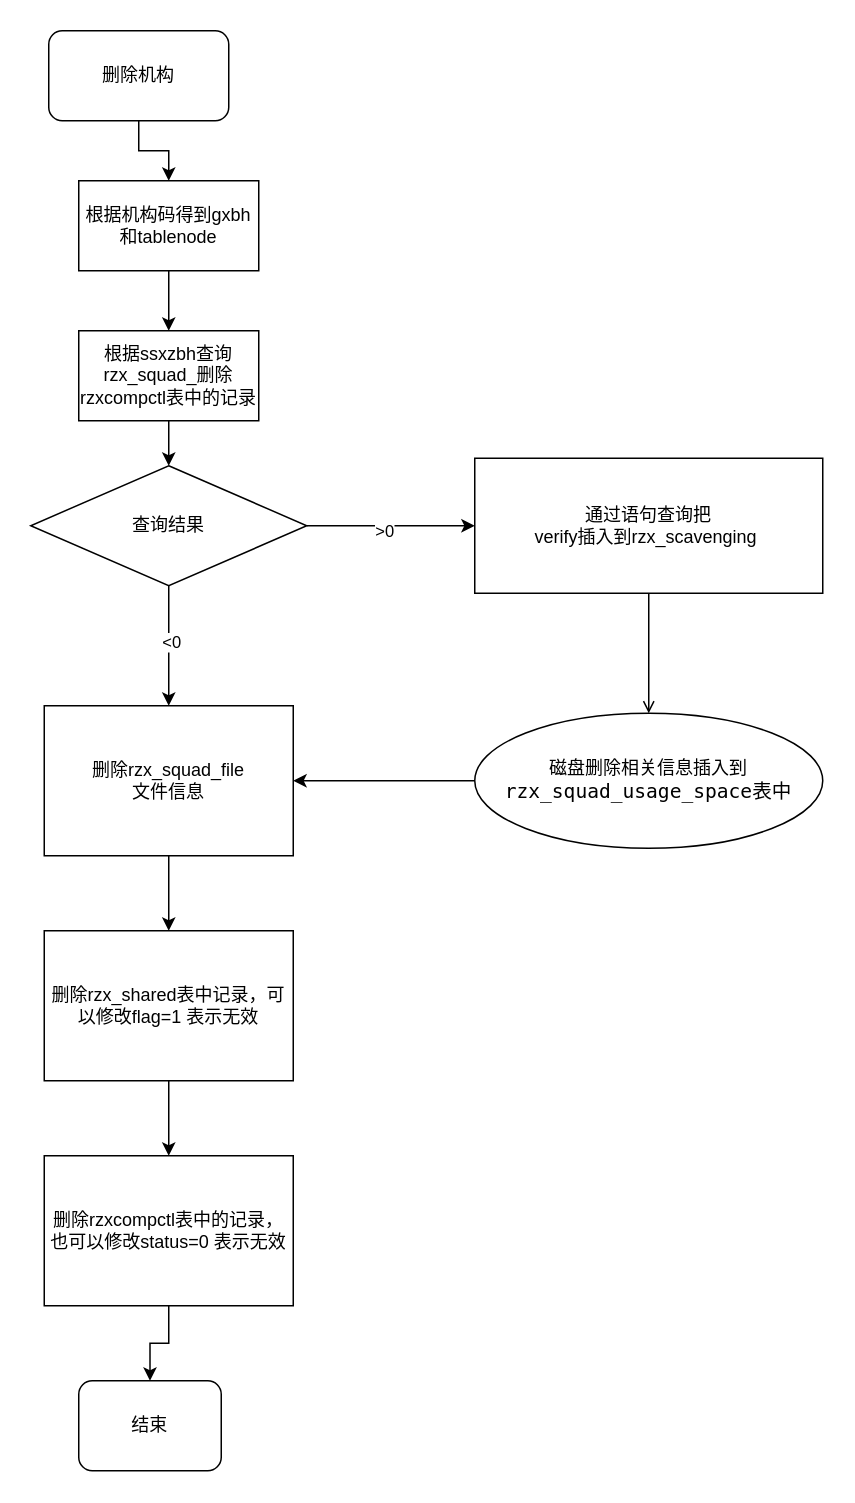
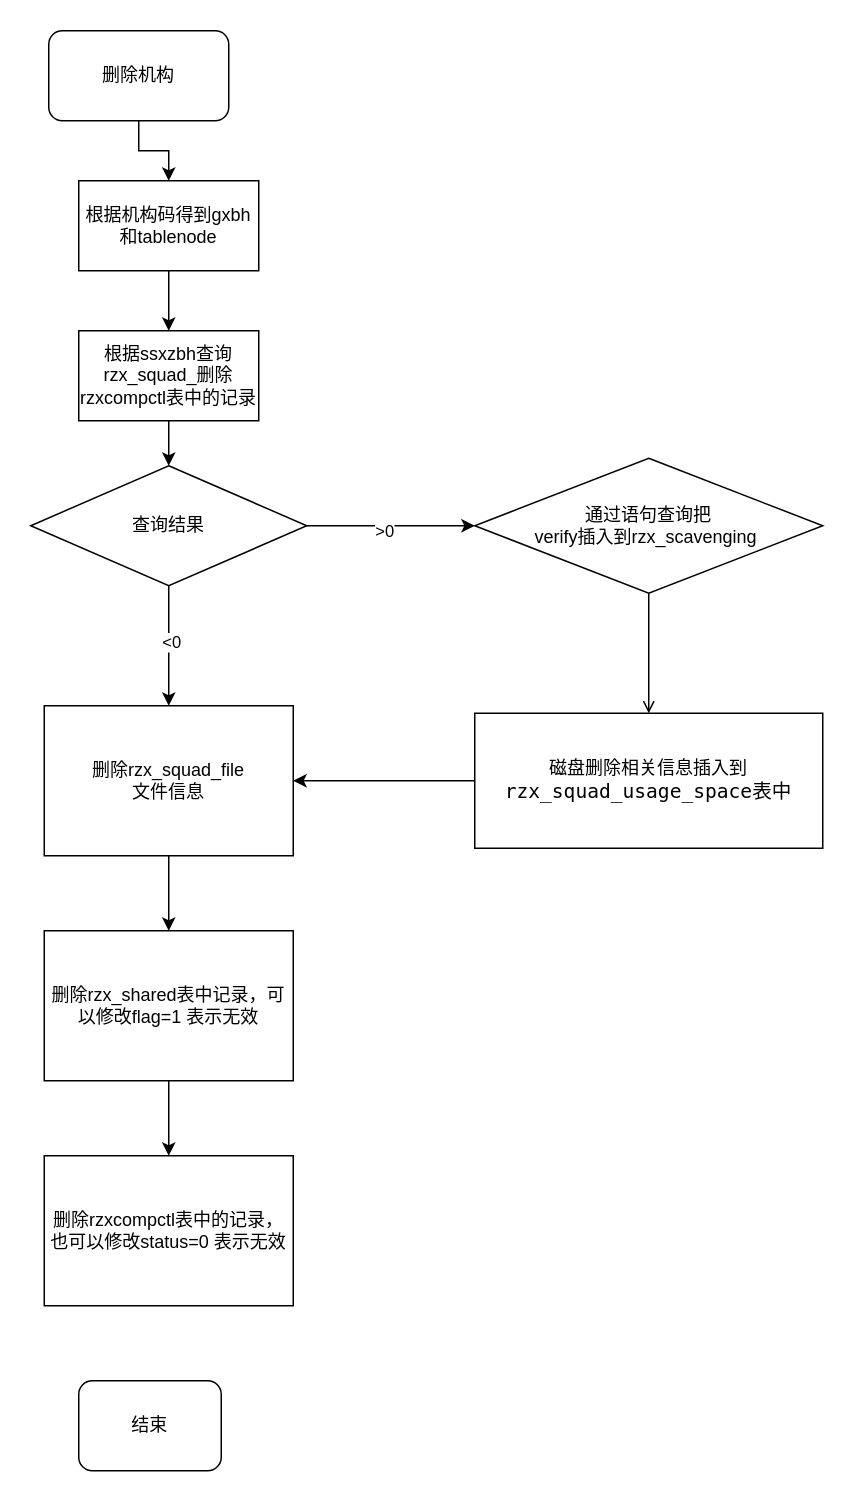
- <mxCell id="21" value="&lt;div&gt;通过语句查询把&lt;/div&gt;verify插入到rzx_scavenging&amp;nbsp;" style="whiteSpace=wrap;html=1;" vertex="1" parent="1"><mxGeometry x="316" y="305" width="232" height="90" as="geometry" /></mxCell>
+ <mxCell id="21" value="&lt;div&gt;通过语句查询把&lt;/div&gt;verify插入到rzx_scavenging&amp;nbsp;" style="rhombus;whiteSpace=wrap;html=1;" vertex="1" parent="1"><mxGeometry x="316" y="305" width="232" height="90" as="geometry" /></mxCell>
- <mxCell id="23" value="磁盘删除相关信息插入到&lt;span style=&quot;background-color: rgb(255 , 255 , 255) ; font-family: &amp;#34;jetbrains mono&amp;#34; , monospace ; font-size: 9.8pt&quot;&gt;rzx_squad_usage_space表中&lt;/span&gt;&lt;div&gt;&lt;/div&gt;" style="ellipse;whiteSpace=wrap;html=1;" vertex="1" parent="1"><mxGeometry x="316" y="475" width="232" height="90" as="geometry" /></mxCell>
+ <mxCell id="23" value="磁盘删除相关信息插入到&lt;span style=&quot;background-color: rgb(255 , 255 , 255) ; font-family: &amp;#34;jetbrains mono&amp;#34; , monospace ; font-size: 9.8pt&quot;&gt;rzx_squad_usage_space表中&lt;/span&gt;&lt;div&gt;&lt;/div&gt;" style="whiteSpace=wrap;html=1;" vertex="1" parent="1"><mxGeometry x="316" y="475" width="232" height="90" as="geometry" /></mxCell>
- <mxCell id="13" value="" style="edgeStyle=orthogonalEdgeStyle;rounded=0;orthogonalLoop=1;jettySize=auto;html=1;" edge="1" parent="1" source="14" target="2"><mxGeometry relative="1" as="geometry" /></mxCell>
